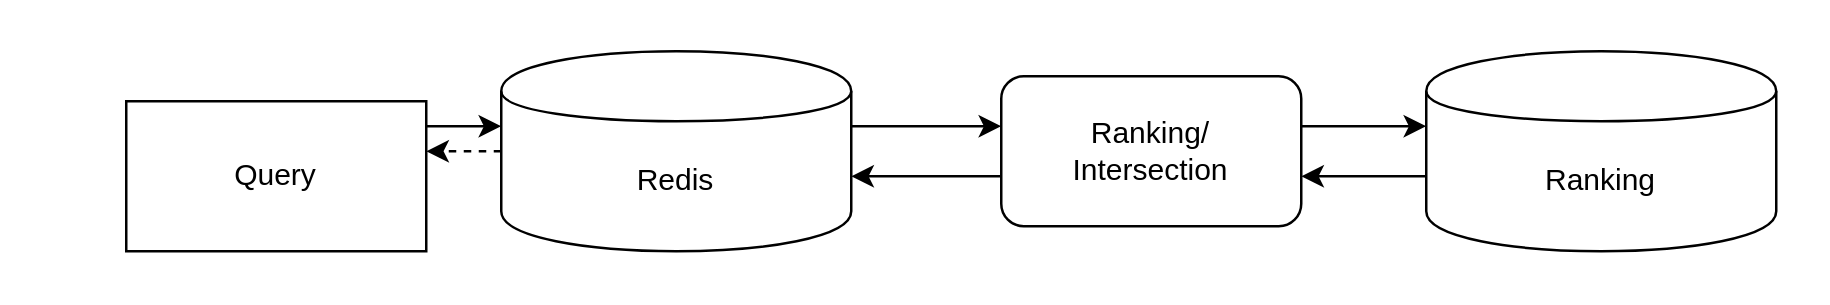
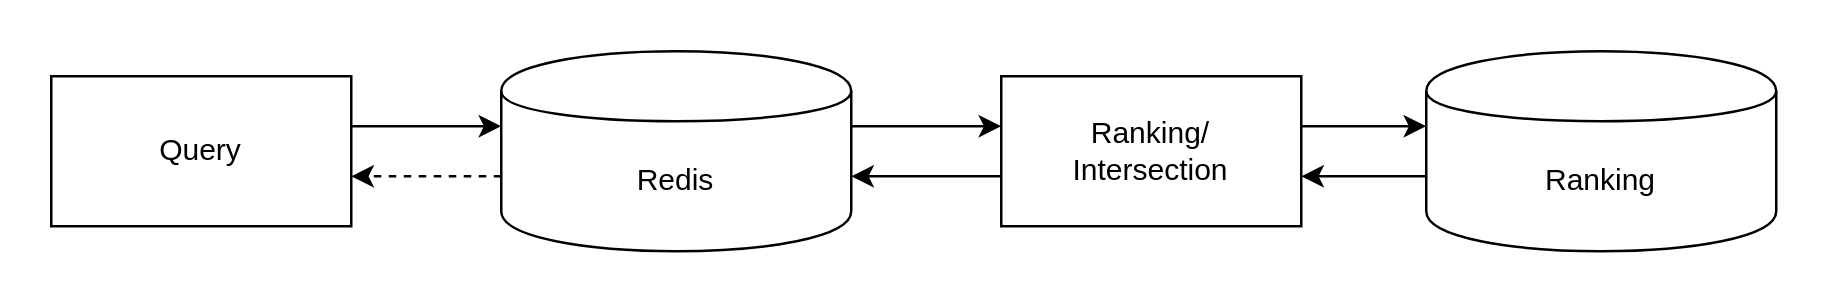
- <mxCell id="11" value="Ranking/&lt;br&gt;Intersection" style="whiteSpace=wrap;html=1;rounded=1;" vertex="1" parent="1"><mxGeometry x="400" y="30" width="120" height="60" as="geometry" /></mxCell>
+ <mxCell id="11" value="Ranking/&lt;br&gt;Intersection" style="rounded=0;whiteSpace=wrap;html=1;" vertex="1" parent="1"><mxGeometry x="400" y="30" width="120" height="60" as="geometry" /></mxCell>
- <mxCell id="8" value="Query" style="rounded=0;whiteSpace=wrap;html=1;" vertex="1" parent="1"><mxGeometry x="50" y="40" width="120" height="60" as="geometry" /></mxCell>
+ <mxCell id="8" value="Query" style="rounded=0;whiteSpace=wrap;html=1;" vertex="1" parent="1"><mxGeometry x="20" y="30" width="120" height="60" as="geometry" /></mxCell>
